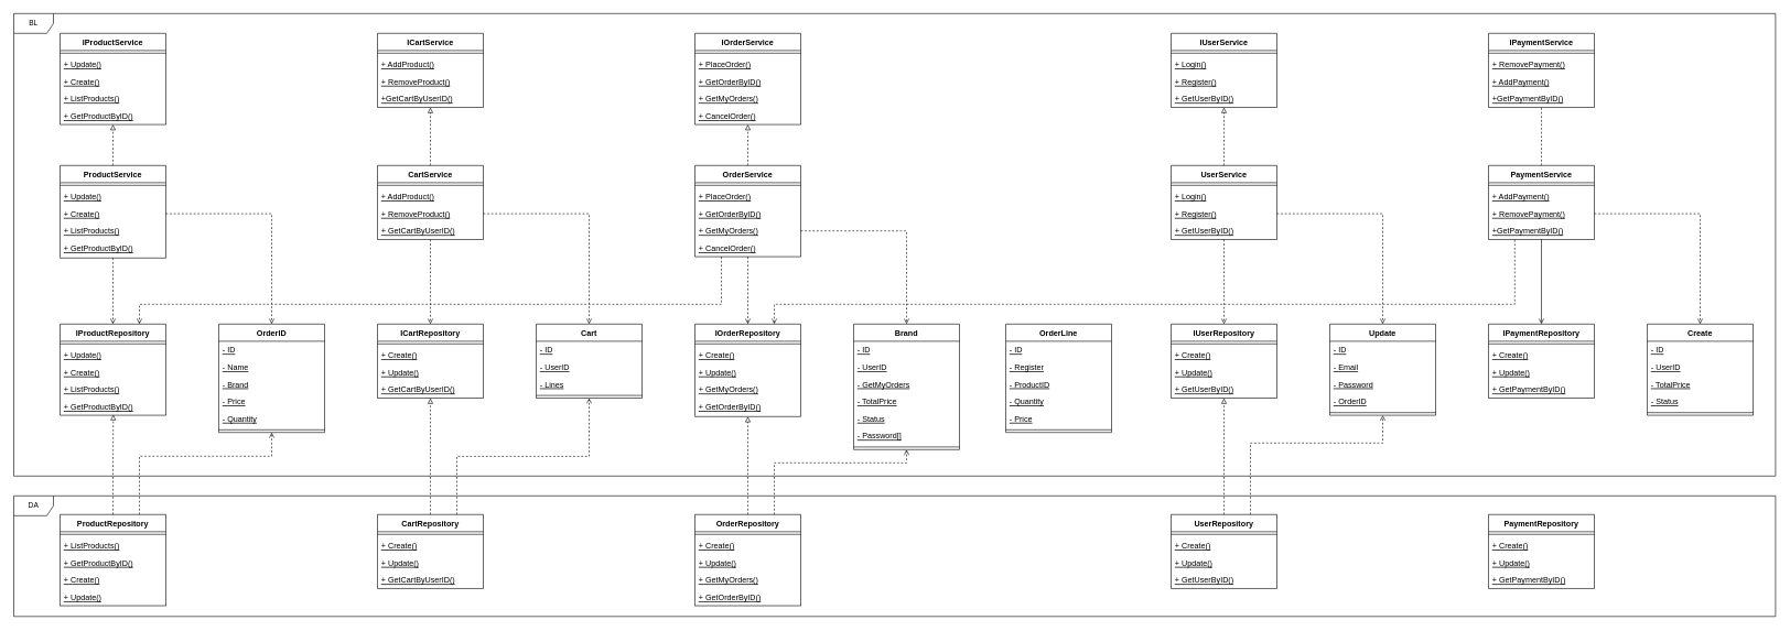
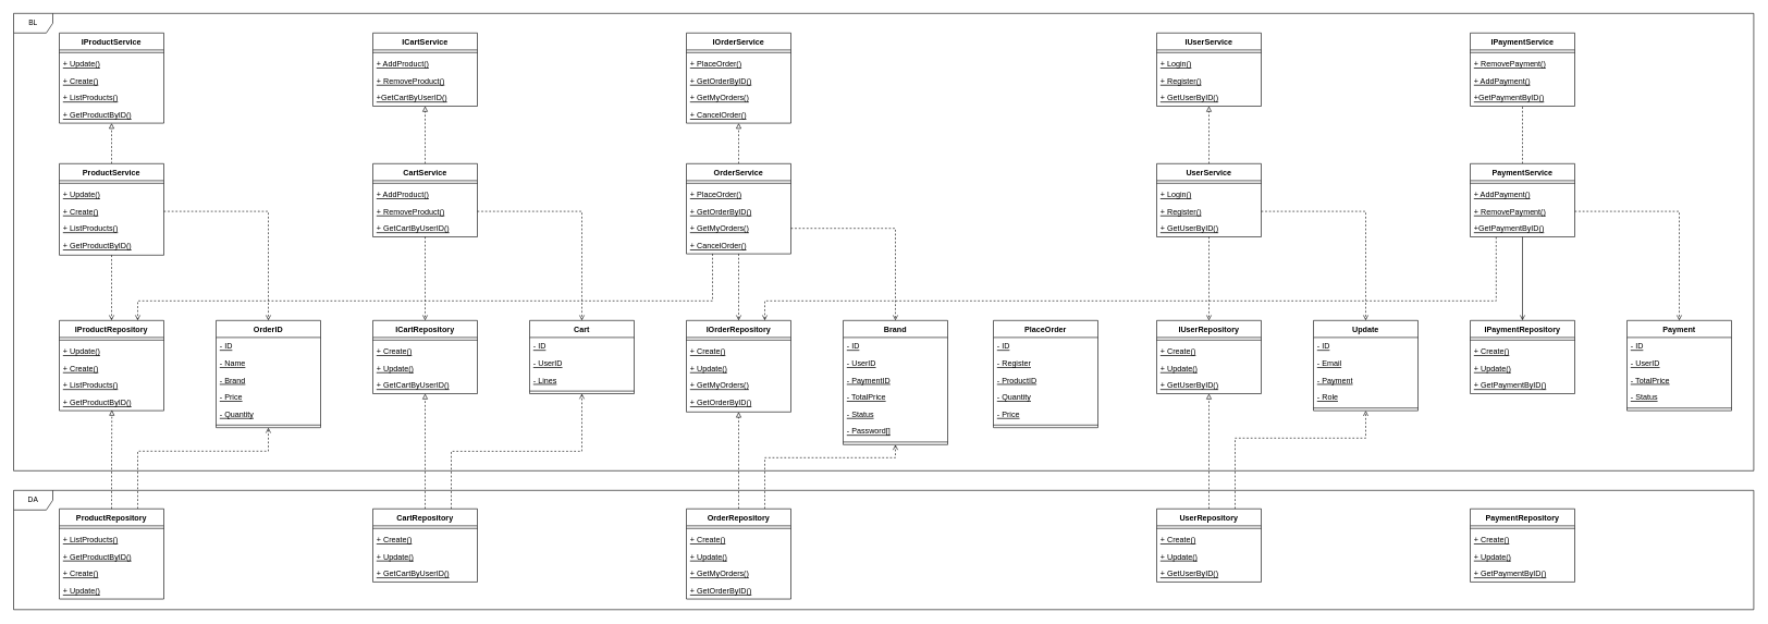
- <mxCell id="165" value="OrderLine" style="swimlane;fontStyle=1;align=center;verticalAlign=top;childLayout=stackLayout;horizontal=1;startSize=26;horizontalStack=0;resizeParent=1;resizeLast=0;collapsible=1;marginBottom=0;rounded=0;shadow=0;strokeWidth=1;" vertex="1" parent="1"><mxGeometry x="1520" y="490" width="160" height="164" as="geometry"><mxRectangle x="130" y="380" width="160" height="26" as="alternateBounds" /></mxGeometry></mxCell>
+ <mxCell id="165" value="PlaceOrder" style="swimlane;fontStyle=1;align=center;verticalAlign=top;childLayout=stackLayout;horizontal=1;startSize=26;horizontalStack=0;resizeParent=1;resizeLast=0;collapsible=1;marginBottom=0;rounded=0;shadow=0;strokeWidth=1;" vertex="1" parent="1"><mxGeometry x="1520" y="490" width="160" height="164" as="geometry"><mxRectangle x="130" y="380" width="160" height="26" as="alternateBounds" /></mxGeometry></mxCell>
- <mxCell id="159" value="Create" style="swimlane;fontStyle=1;align=center;verticalAlign=top;childLayout=stackLayout;horizontal=1;startSize=26;horizontalStack=0;resizeParent=1;resizeLast=0;collapsible=1;marginBottom=0;rounded=0;shadow=0;strokeWidth=1;" parent="1" vertex="1"><mxGeometry x="2490" y="490" width="160" height="138" as="geometry"><mxRectangle x="130" y="380" width="160" height="26" as="alternateBounds" /></mxGeometry></mxCell>
+ <mxCell id="159" value="Payment" style="swimlane;fontStyle=1;align=center;verticalAlign=top;childLayout=stackLayout;horizontal=1;startSize=26;horizontalStack=0;resizeParent=1;resizeLast=0;collapsible=1;marginBottom=0;rounded=0;shadow=0;strokeWidth=1;" parent="1" vertex="1"><mxGeometry x="2490" y="490" width="160" height="138" as="geometry"><mxRectangle x="130" y="380" width="160" height="26" as="alternateBounds" /></mxGeometry></mxCell>
- <mxCell id="154" value="- GetMyOrders" style="text;align=left;verticalAlign=top;spacingLeft=4;spacingRight=4;overflow=hidden;rotatable=0;points=[[0,0.5],[1,0.5]];portConstraint=eastwest;fontStyle=4" parent="151" vertex="1"><mxGeometry y="78" width="160" height="26" as="geometry" /></mxCell>
+ <mxCell id="154" value="- PaymentID" style="text;align=left;verticalAlign=top;spacingLeft=4;spacingRight=4;overflow=hidden;rotatable=0;points=[[0,0.5],[1,0.5]];portConstraint=eastwest;fontStyle=4" parent="151" vertex="1"><mxGeometry y="78" width="160" height="26" as="geometry" /></mxCell>
- <mxCell id="136" value="- Password" style="text;align=left;verticalAlign=top;spacingLeft=4;spacingRight=4;overflow=hidden;rotatable=0;points=[[0,0.5],[1,0.5]];portConstraint=eastwest;fontStyle=4" parent="133" vertex="1"><mxGeometry y="78" width="160" height="26" as="geometry" /></mxCell>
+ <mxCell id="136" value="- Payment" style="text;align=left;verticalAlign=top;spacingLeft=4;spacingRight=4;overflow=hidden;rotatable=0;points=[[0,0.5],[1,0.5]];portConstraint=eastwest;fontStyle=4" parent="133" vertex="1"><mxGeometry y="78" width="160" height="26" as="geometry" /></mxCell>
- <mxCell id="137" value="- OrderID" style="text;align=left;verticalAlign=top;spacingLeft=4;spacingRight=4;overflow=hidden;rotatable=0;points=[[0,0.5],[1,0.5]];portConstraint=eastwest;fontStyle=4" parent="133" vertex="1"><mxGeometry y="104" width="160" height="26" as="geometry" /></mxCell>
+ <mxCell id="137" value="- Role" style="text;align=left;verticalAlign=top;spacingLeft=4;spacingRight=4;overflow=hidden;rotatable=0;points=[[0,0.5],[1,0.5]];portConstraint=eastwest;fontStyle=4" parent="133" vertex="1"><mxGeometry y="104" width="160" height="26" as="geometry" /></mxCell>
